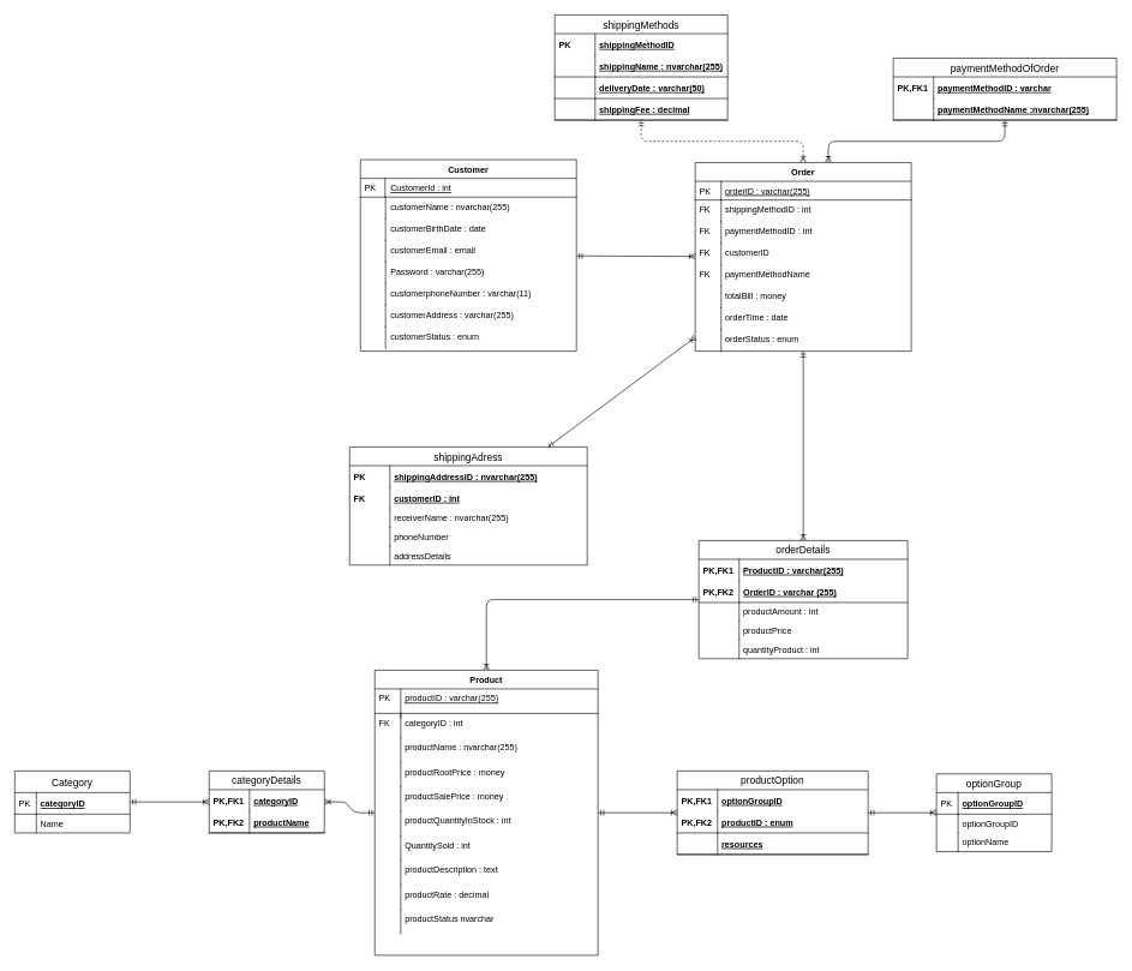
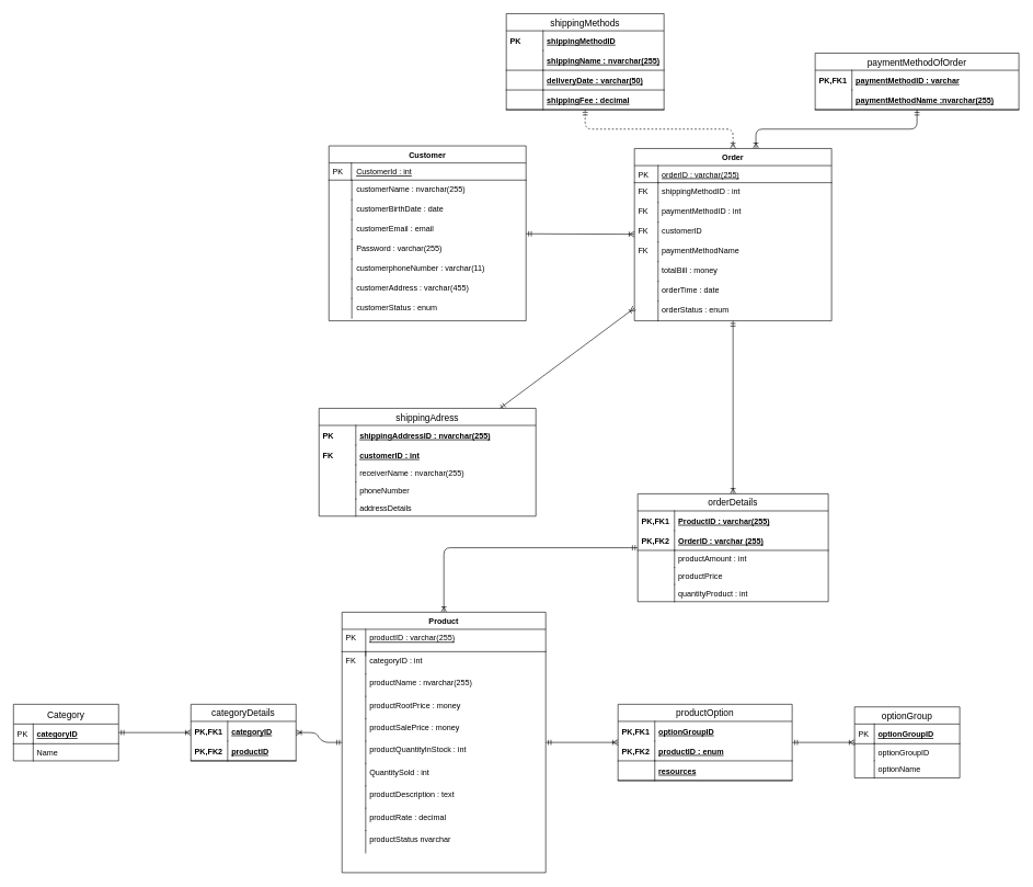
- <mxCell id="123" value="customerAddress : varchar(255)" style="shape=partialRectangle;top=0;left=0;right=0;bottom=0;align=left;verticalAlign=top;fillColor=none;spacingLeft=40;spacingRight=4;overflow=hidden;rotatable=0;points=[[0,0.5],[1,0.5]];portConstraint=eastwest;dropTarget=0;rounded=0;shadow=0;strokeWidth=1;" parent="110" vertex="1"><mxGeometry y="202" width="300" height="30" as="geometry" /></mxCell>
+ <mxCell id="123" value="customerAddress : varchar(455)" style="shape=partialRectangle;top=0;left=0;right=0;bottom=0;align=left;verticalAlign=top;fillColor=none;spacingLeft=40;spacingRight=4;overflow=hidden;rotatable=0;points=[[0,0.5],[1,0.5]];portConstraint=eastwest;dropTarget=0;rounded=0;shadow=0;strokeWidth=1;" parent="110" vertex="1"><mxGeometry y="202" width="300" height="30" as="geometry" /></mxCell>
- <mxCell id="48" value="productName" style="shape=partialRectangle;top=0;left=0;right=0;bottom=1;align=left;verticalAlign=middle;fillColor=none;spacingLeft=60;spacingRight=4;overflow=hidden;rotatable=0;points=[[0,0.5],[1,0.5]];portConstraint=eastwest;dropTarget=0;fontStyle=5;fontSize=12;" parent="45" vertex="1"><mxGeometry y="56" width="160" height="30" as="geometry" /></mxCell>
+ <mxCell id="48" value="productID" style="shape=partialRectangle;top=0;left=0;right=0;bottom=1;align=left;verticalAlign=middle;fillColor=none;spacingLeft=60;spacingRight=4;overflow=hidden;rotatable=0;points=[[0,0.5],[1,0.5]];portConstraint=eastwest;dropTarget=0;fontStyle=5;fontSize=12;" parent="45" vertex="1"><mxGeometry y="56" width="160" height="30" as="geometry" /></mxCell>
